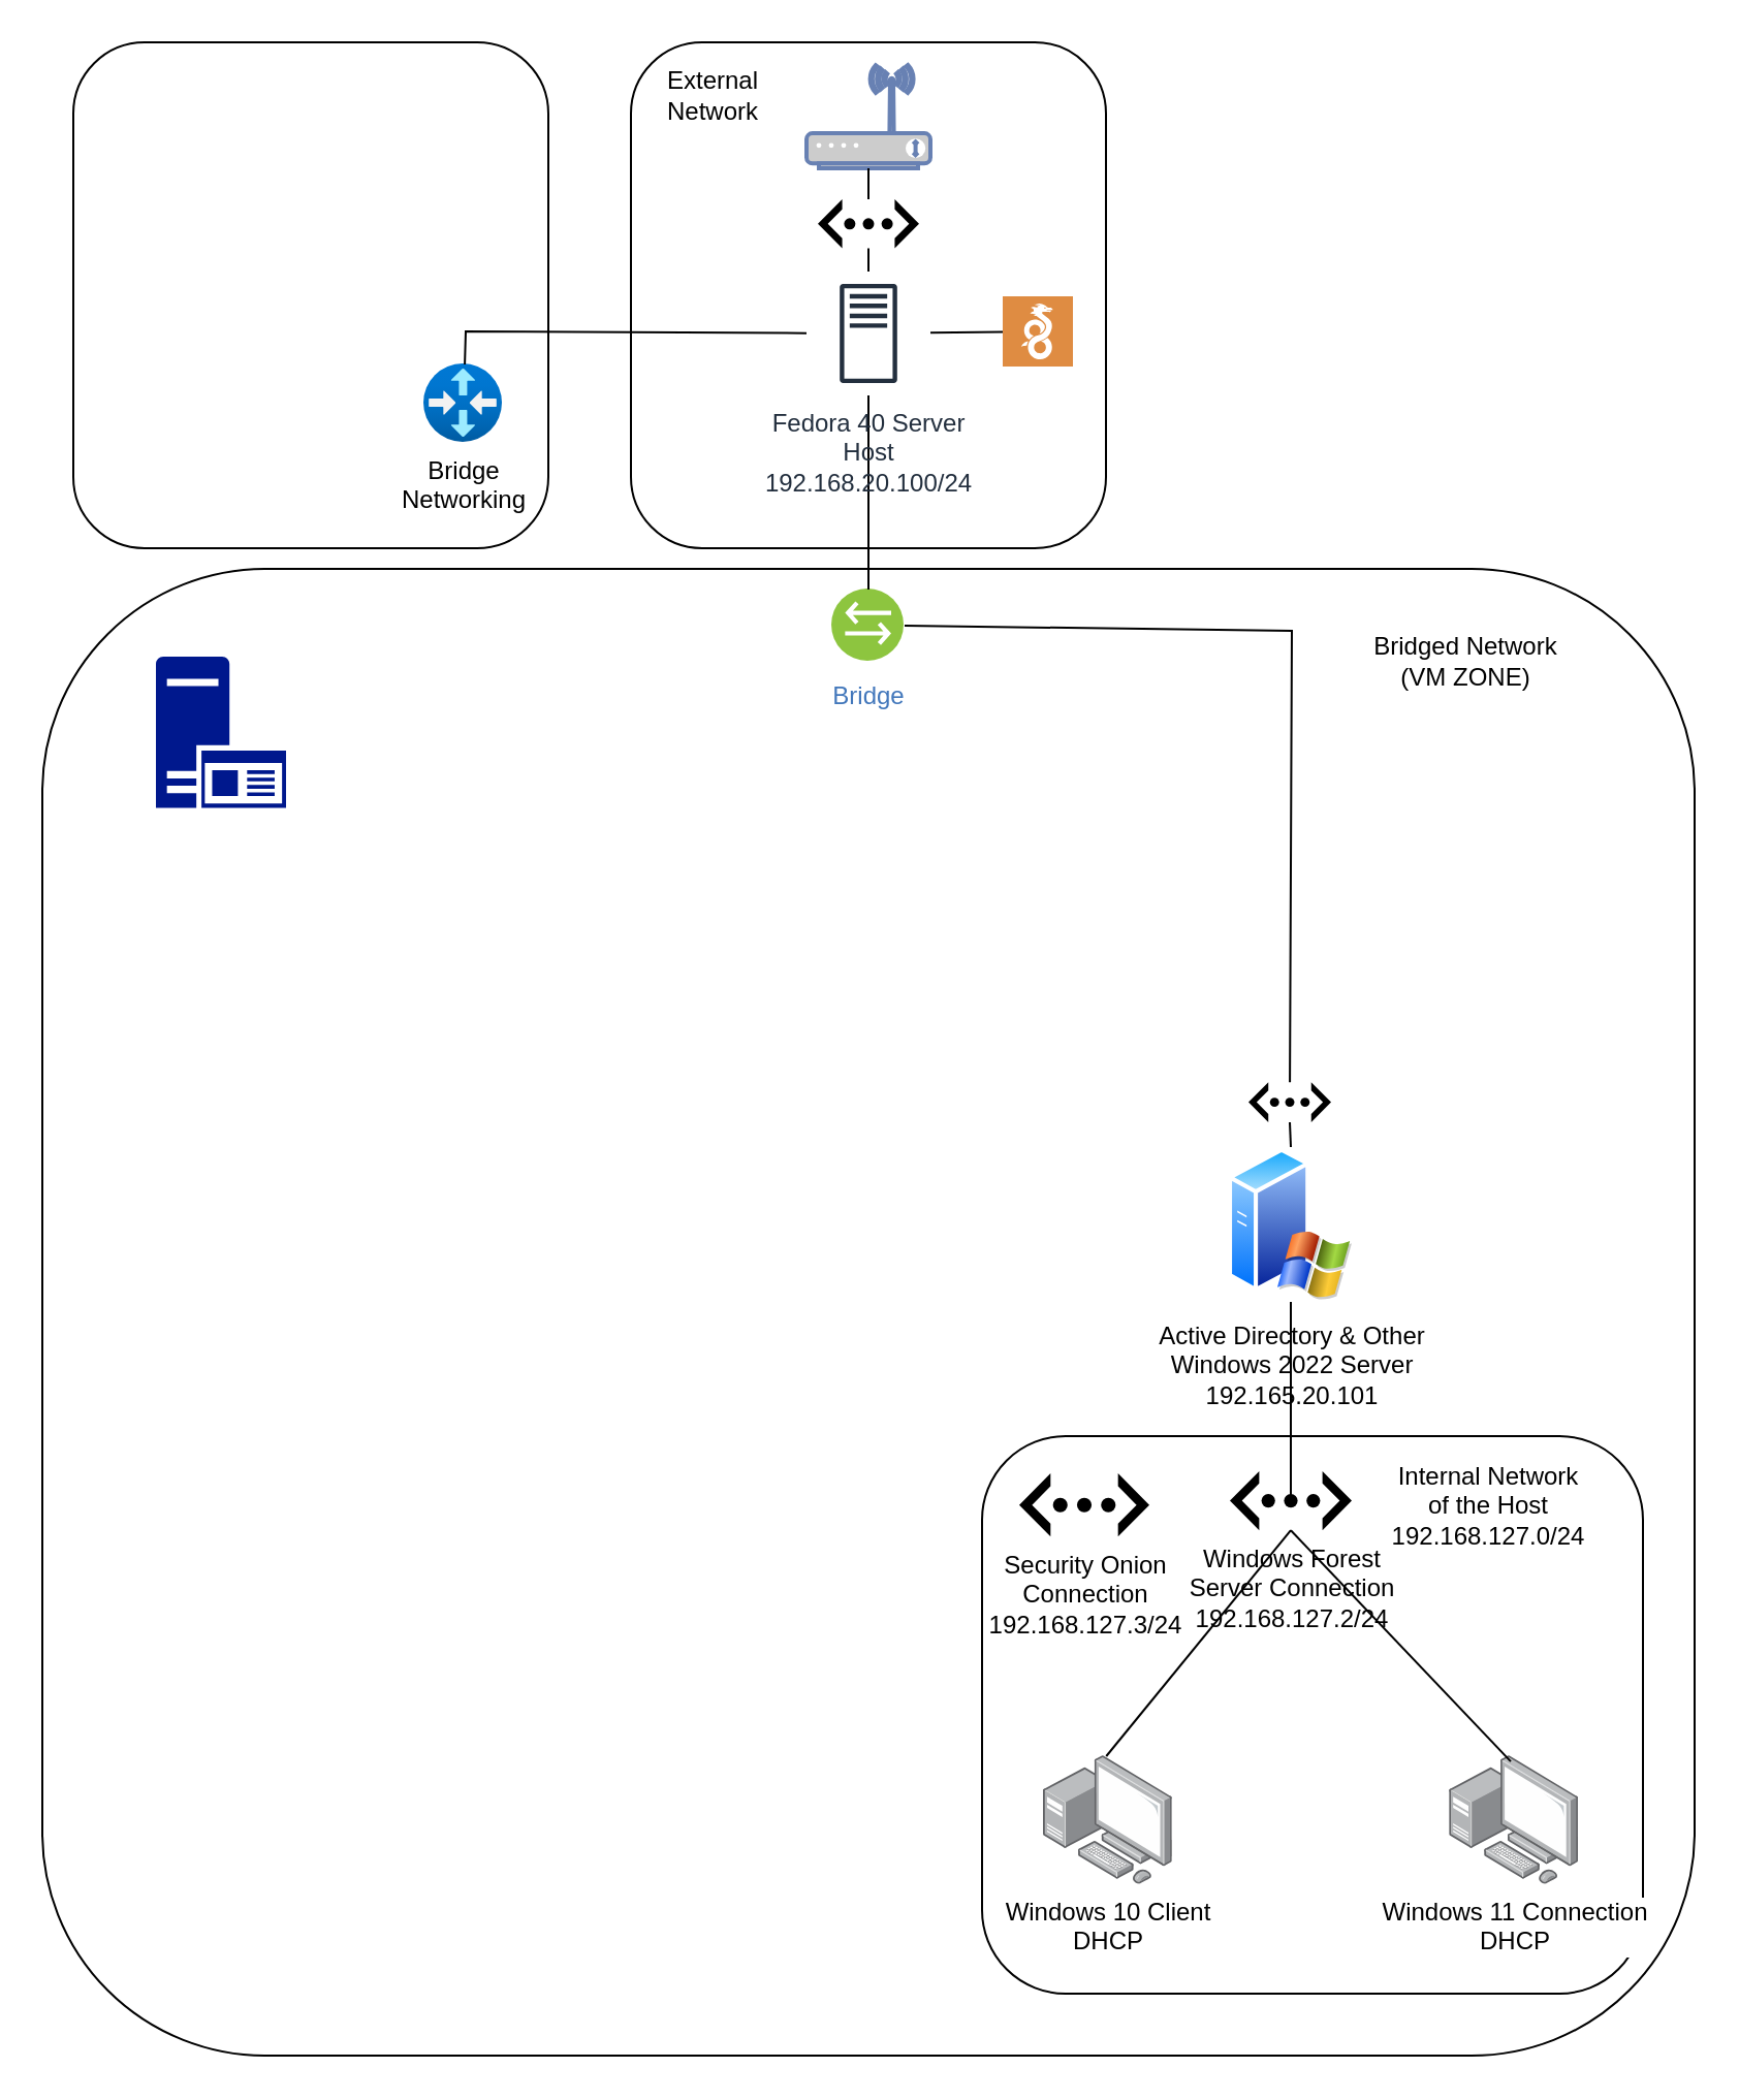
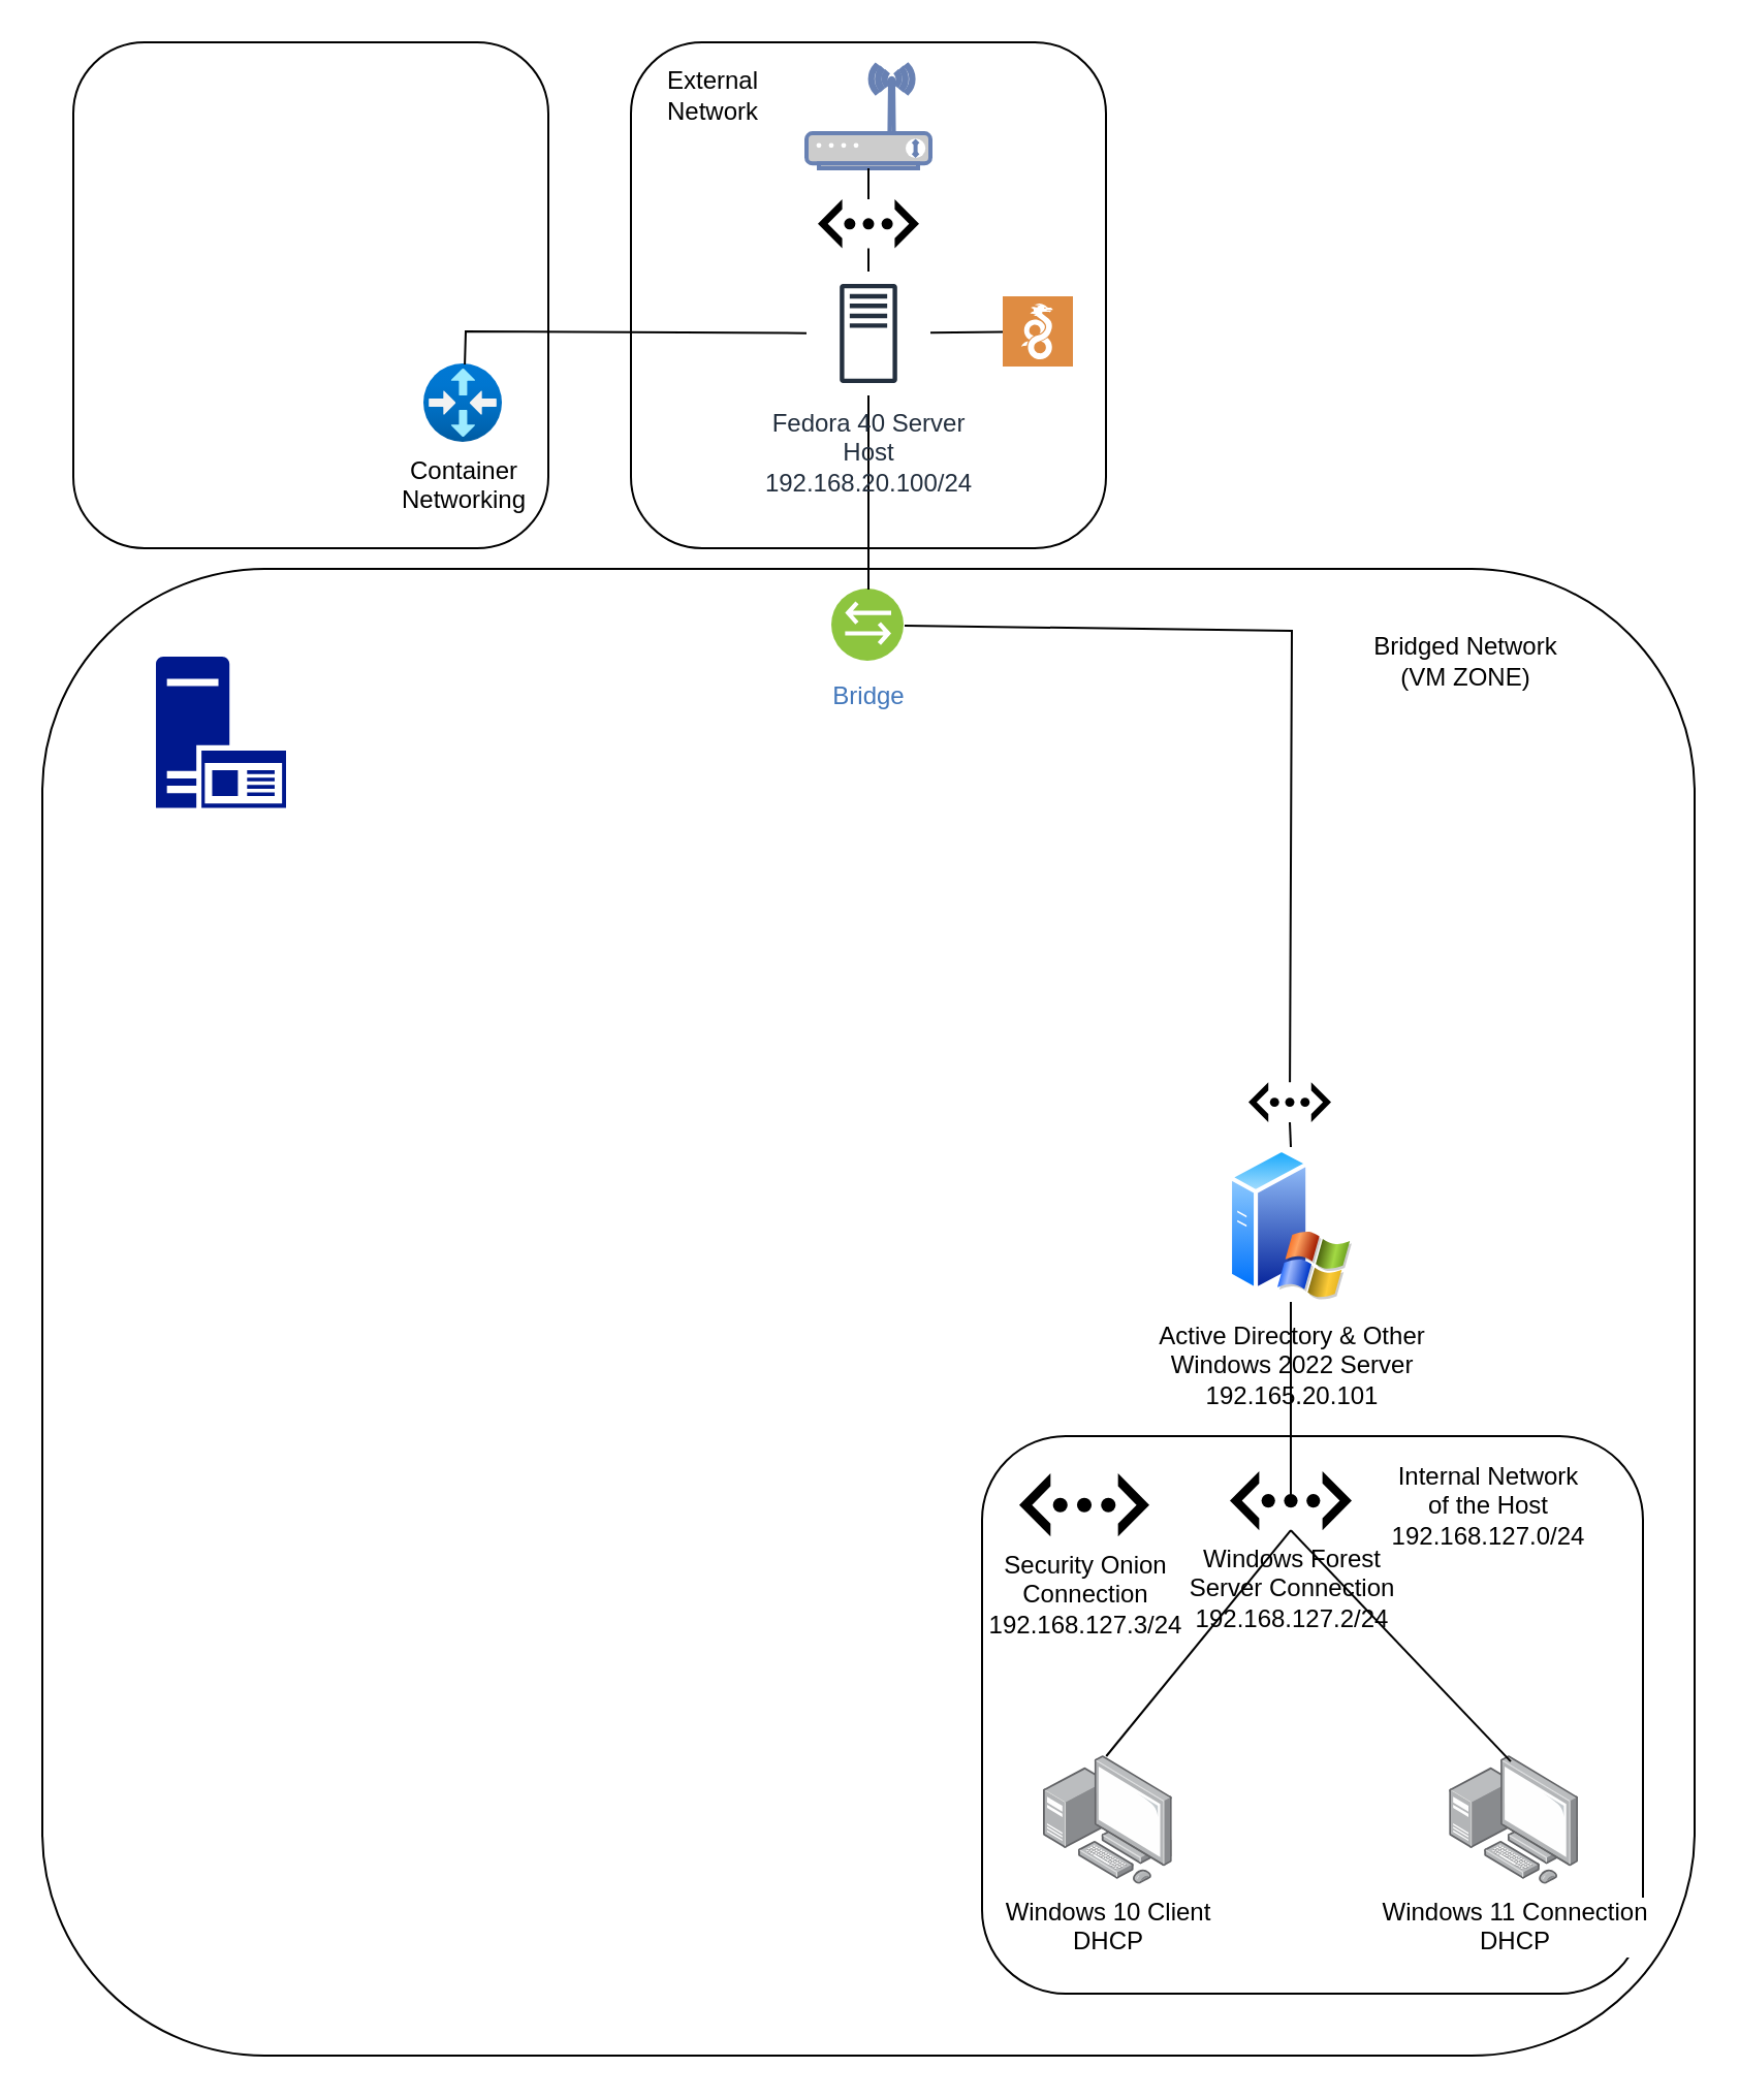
- <mxCell id="16" value="Bridge&lt;div&gt;Networking&lt;/div&gt;" style="image;aspect=fixed;html=1;points=[];align=center;fontSize=12;image=img/lib/azure2/networking/Virtual_Router.svg;" vertex="1" parent="1"><mxGeometry x="205" y="176" width="38" height="38" as="geometry" /></mxCell>
+ <mxCell id="16" value="Container&lt;div&gt;Networking&lt;/div&gt;" style="image;aspect=fixed;html=1;points=[];align=center;fontSize=12;image=img/lib/azure2/networking/Virtual_Router.svg;" vertex="1" parent="1"><mxGeometry x="205" y="176" width="38" height="38" as="geometry" /></mxCell>
